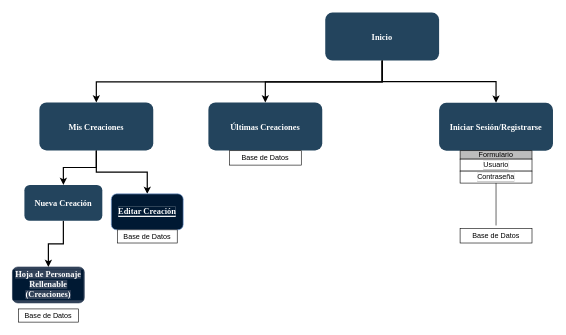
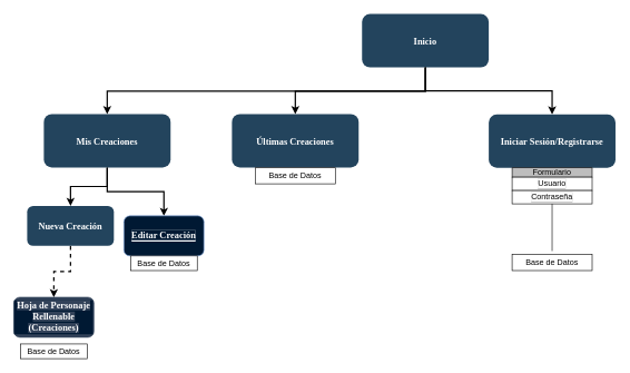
- <mxCell id="8" style="edgeStyle=orthogonalEdgeStyle;rounded=0;orthogonalLoop=1;jettySize=auto;html=1;entryX=0.5;entryY=0;entryDx=0;entryDy=0;strokeWidth=2;" edge="1" parent="1" source="9" target="21"><mxGeometry relative="1" as="geometry" /></mxCell>
+ <mxCell id="8" style="edgeStyle=orthogonalEdgeStyle;rounded=0;orthogonalLoop=1;jettySize=auto;html=1;entryX=0.5;entryY=0;entryDx=0;entryDy=0;strokeWidth=2;dashed=1;" edge="1" parent="1" source="9" target="21"><mxGeometry relative="1" as="geometry" /></mxCell>
